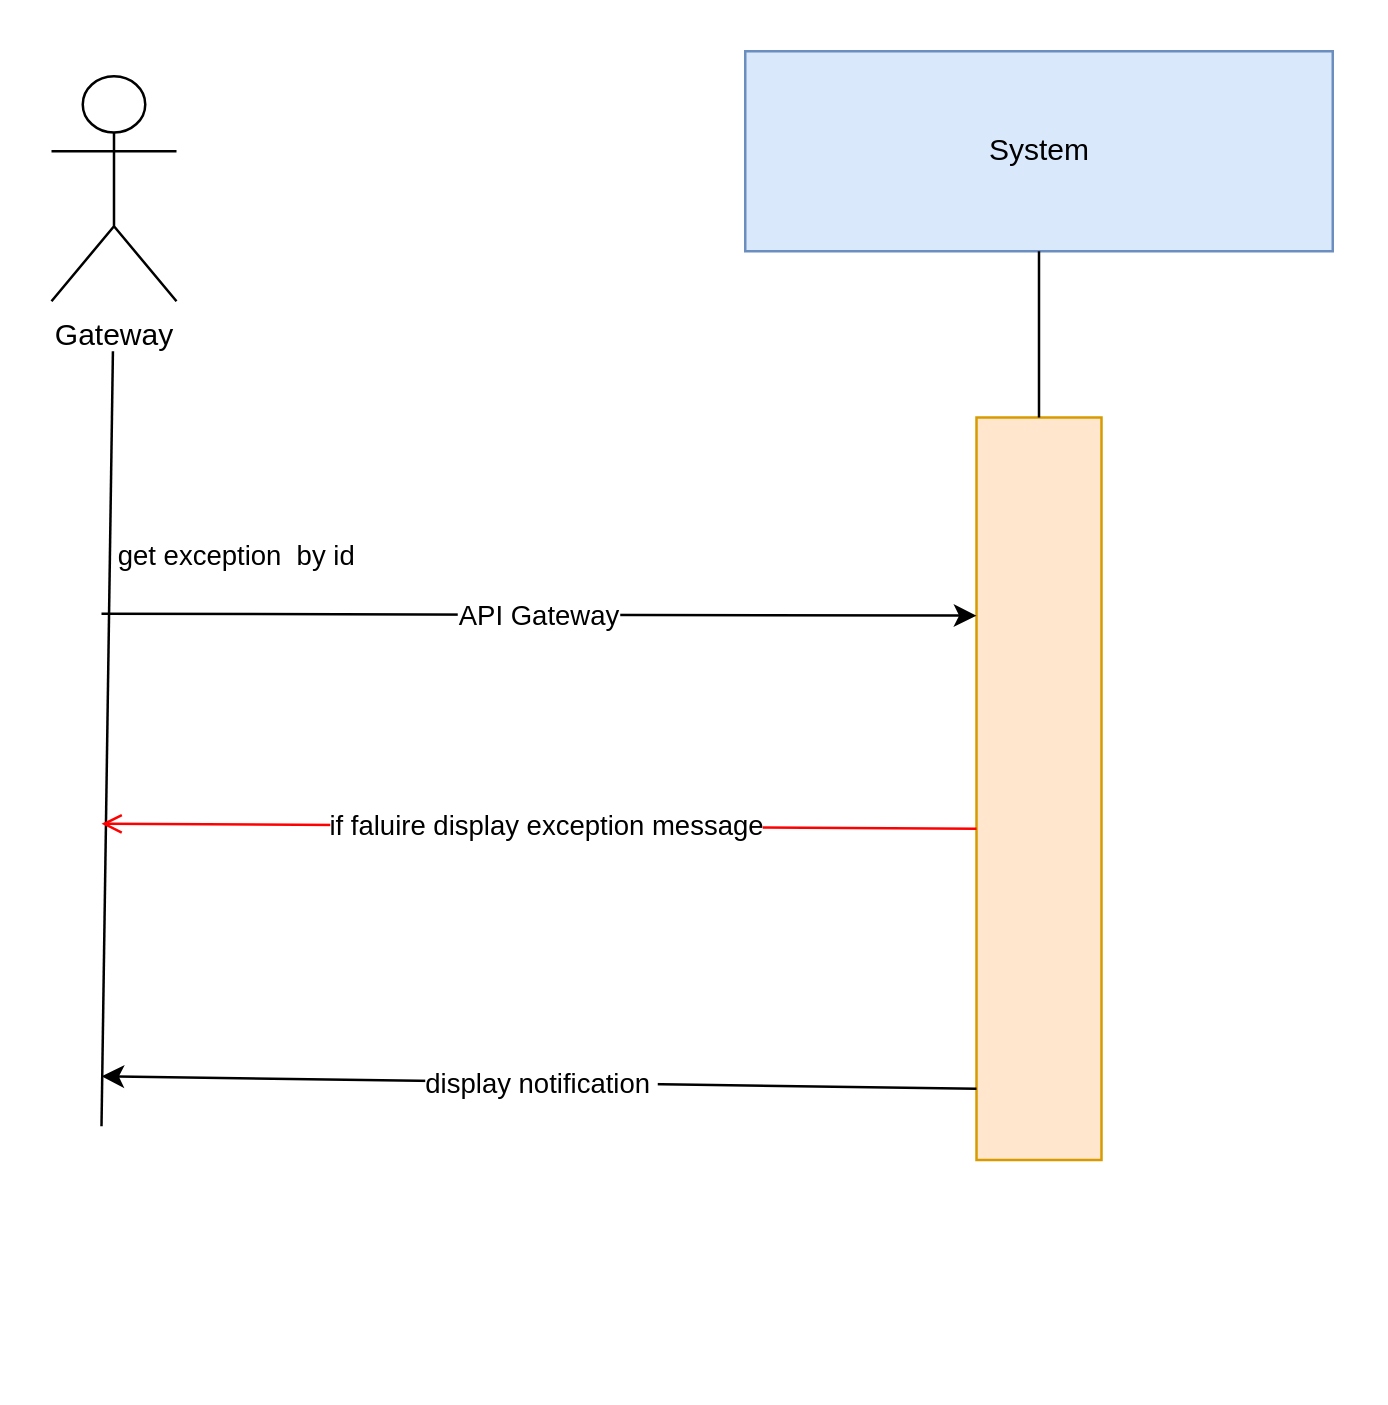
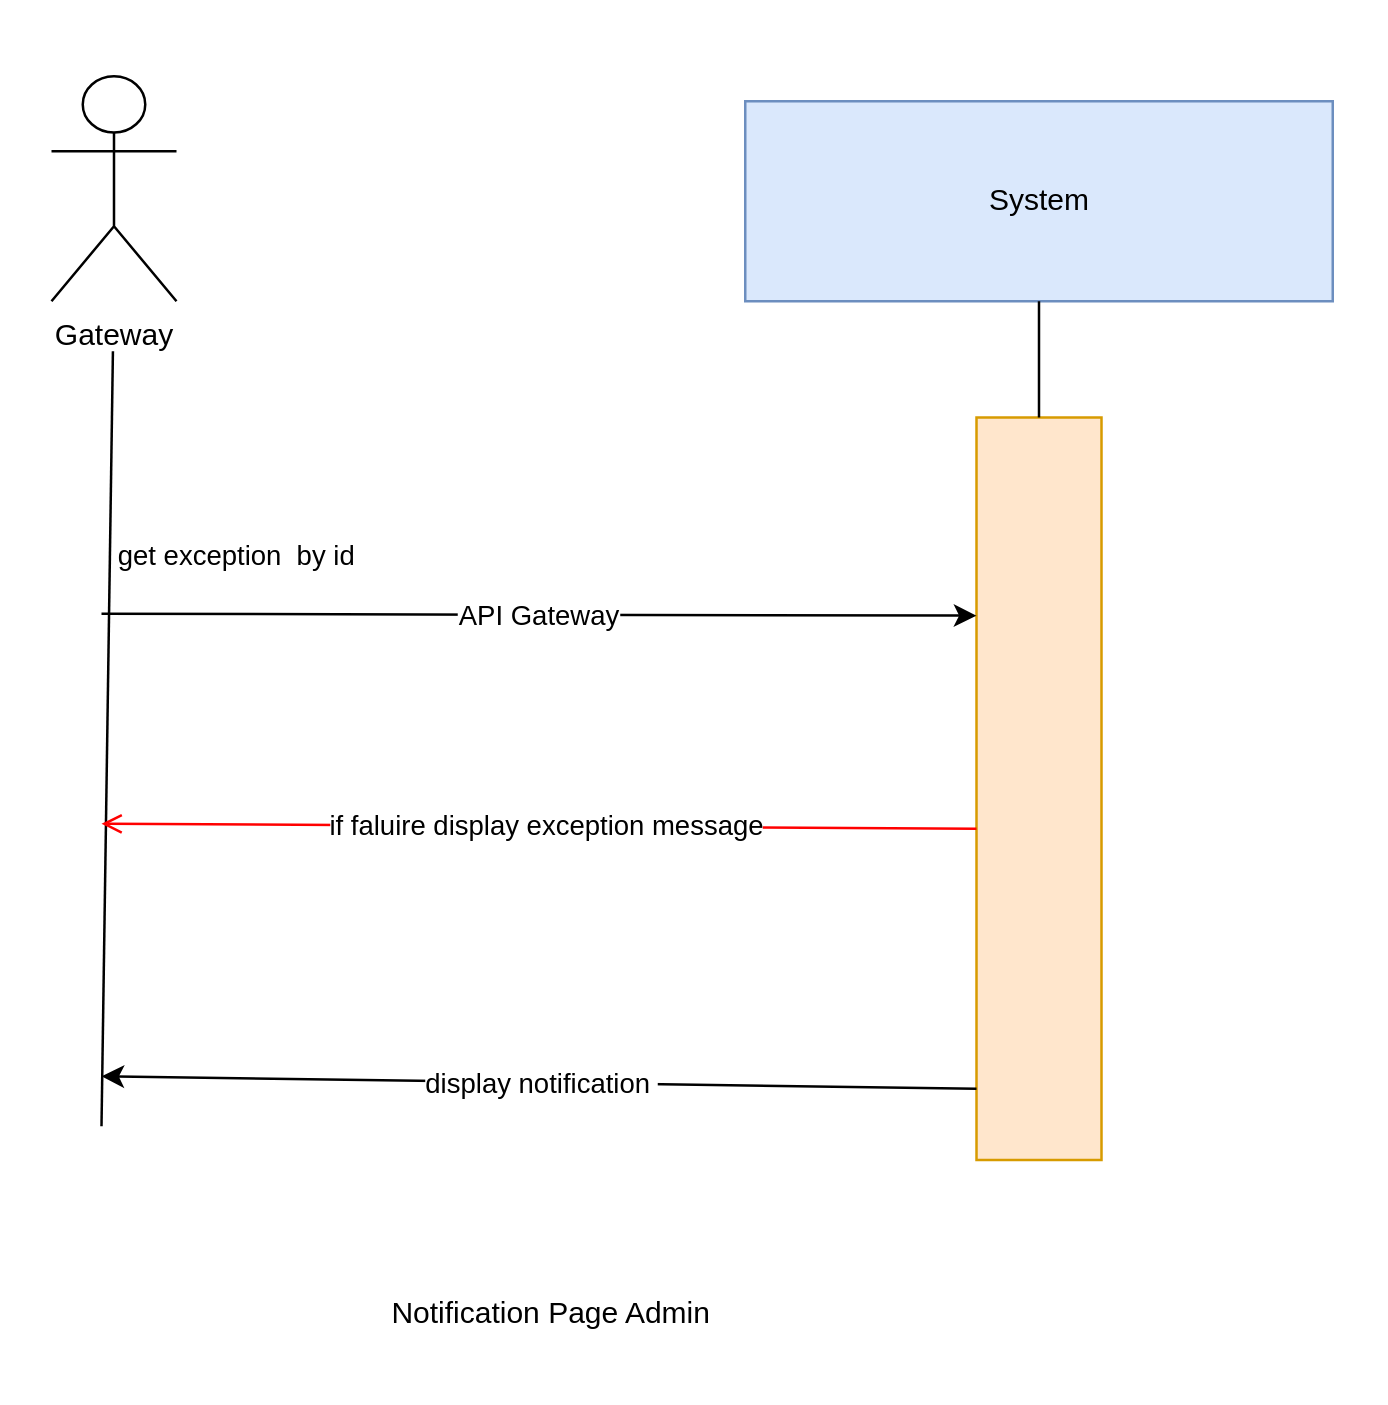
- <mxCell id="2" value="System" style="rounded=0;whiteSpace=wrap;html=1;fillColor=#dae8fc;strokeColor=#6c8ebf;" parent="1" vertex="1"><mxGeometry x="297.5" y="20" width="235" height="80" as="geometry" /></mxCell>
+ <mxCell id="2" value="System" style="rounded=0;whiteSpace=wrap;html=1;fillColor=#dae8fc;strokeColor=#6c8ebf;" parent="1" vertex="1"><mxGeometry x="297.5" y="40" width="235" height="80" as="geometry" /></mxCell>
+ <mxCell id="9" value="&amp;nbsp;Notification Page Admin" style="text;html=1;align=center;verticalAlign=middle;resizable=0;points=[];autosize=1;strokeColor=none;fillColor=none;" parent="1" vertex="1"><mxGeometry x="142.5" y="510" width="150" height="30" as="geometry" /></mxCell>
